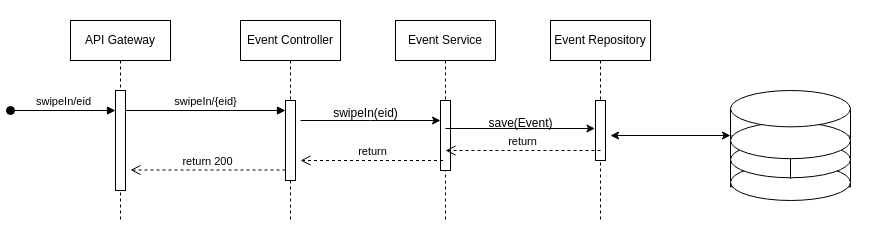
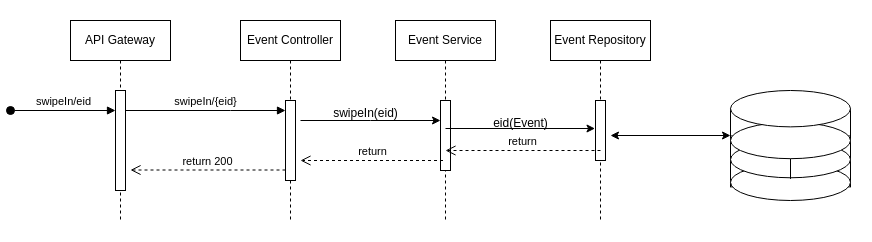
- <mxCell id="15" value="save(Event)" style="text;html=1;align=center;verticalAlign=middle;resizable=0;points=[];autosize=1;strokeColor=none;fillColor=none;" vertex="1" parent="1"><mxGeometry x="425" y="108" width="90" height="30" as="geometry" /></mxCell>
+ <mxCell id="15" value="eid(Event)" style="text;html=1;align=center;verticalAlign=middle;resizable=0;points=[];autosize=1;strokeColor=none;fillColor=none;" vertex="1" parent="1"><mxGeometry x="425" y="108" width="90" height="30" as="geometry" /></mxCell>
